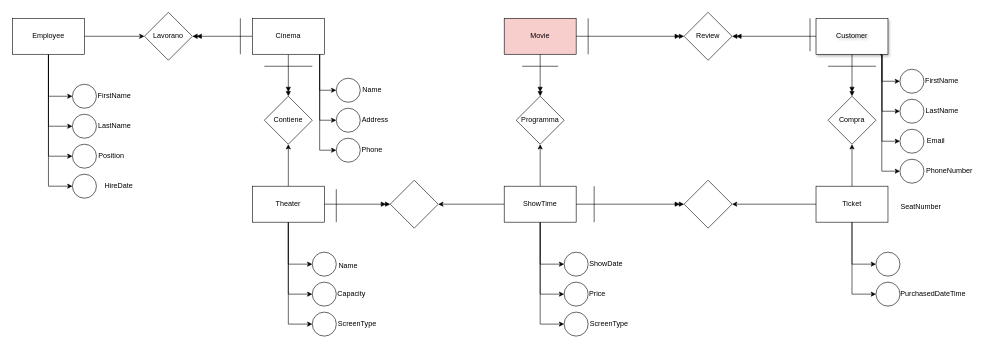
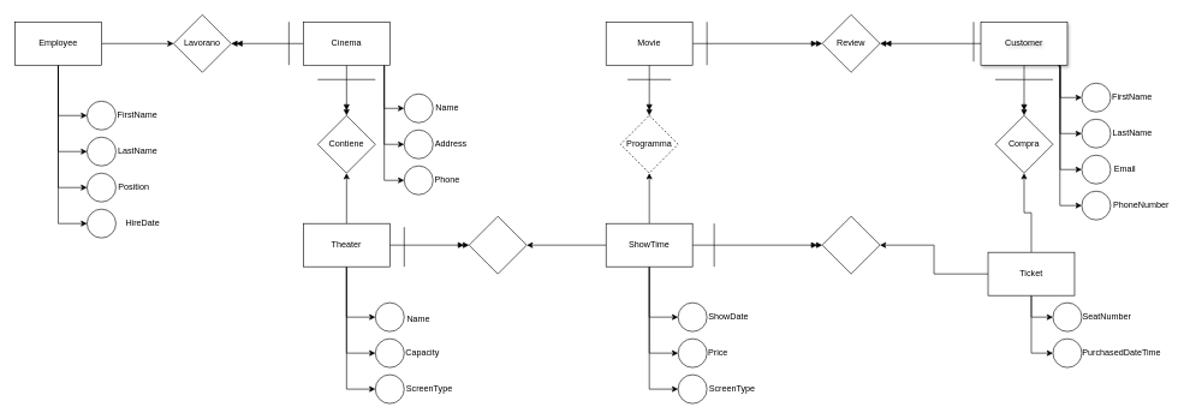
- <mxCell id="16" value="Movie" style="rounded=0;whiteSpace=wrap;html=1;fillColor=#f8cecc;" vertex="1" parent="1"><mxGeometry x="840" y="30" width="120" height="60" as="geometry" /></mxCell>
+ <mxCell id="16" value="Movie" style="rounded=0;whiteSpace=wrap;html=1;" vertex="1" parent="1"><mxGeometry x="840" y="30" width="120" height="60" as="geometry" /></mxCell>
- <mxCell id="48" value="Programma" style="rhombus;whiteSpace=wrap;html=1;" vertex="1" parent="1"><mxGeometry x="860" y="160" width="80" height="80" as="geometry" /></mxCell>
+ <mxCell id="48" value="Programma" style="rhombus;whiteSpace=wrap;html=1;dashed=1;" vertex="1" parent="1"><mxGeometry x="860" y="160" width="80" height="80" as="geometry" /></mxCell>
- <mxCell id="28" value="Ticket" style="rounded=0;whiteSpace=wrap;html=1;" vertex="1" parent="1"><mxGeometry x="1360" y="310" width="120" height="60" as="geometry" /></mxCell>
+ <mxCell id="28" value="Ticket" style="rounded=0;whiteSpace=wrap;html=1;" vertex="1" parent="1"><mxGeometry x="1370" y="350" width="120" height="60" as="geometry" /></mxCell>
- <mxCell id="88" value="SeatNumber" style="text;html=1;align=center;verticalAlign=middle;whiteSpace=wrap;rounded=0;" vertex="1" parent="1"><mxGeometry x="1505" y="327.5" width="60" height="35" as="geometry" /></mxCell>
+ <mxCell id="88" value="SeatNumber" style="text;html=1;align=center;verticalAlign=middle;whiteSpace=wrap;rounded=0;" vertex="1" parent="1"><mxGeometry x="1505" y="422.5" width="60" height="35" as="geometry" /></mxCell>
